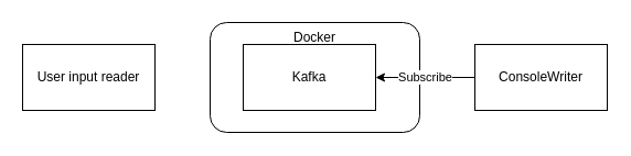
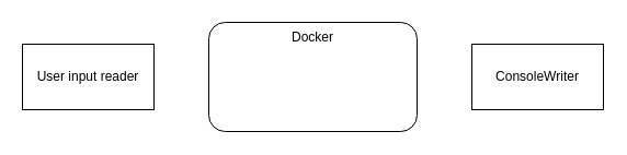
- <mxCell id="4" value="Kafka" style="rounded=0;whiteSpace=wrap;html=1;" vertex="1" parent="1"><mxGeometry x="220" y="40" width="120" height="60" as="geometry" /></mxCell>
- <mxCell id="5" value="Subscribe" style="edgeStyle=orthogonalEdgeStyle;rounded=0;orthogonalLoop=1;jettySize=auto;html=1;" edge="1" parent="1" source="6" target="4"><mxGeometry relative="1" as="geometry" /></mxCell>
